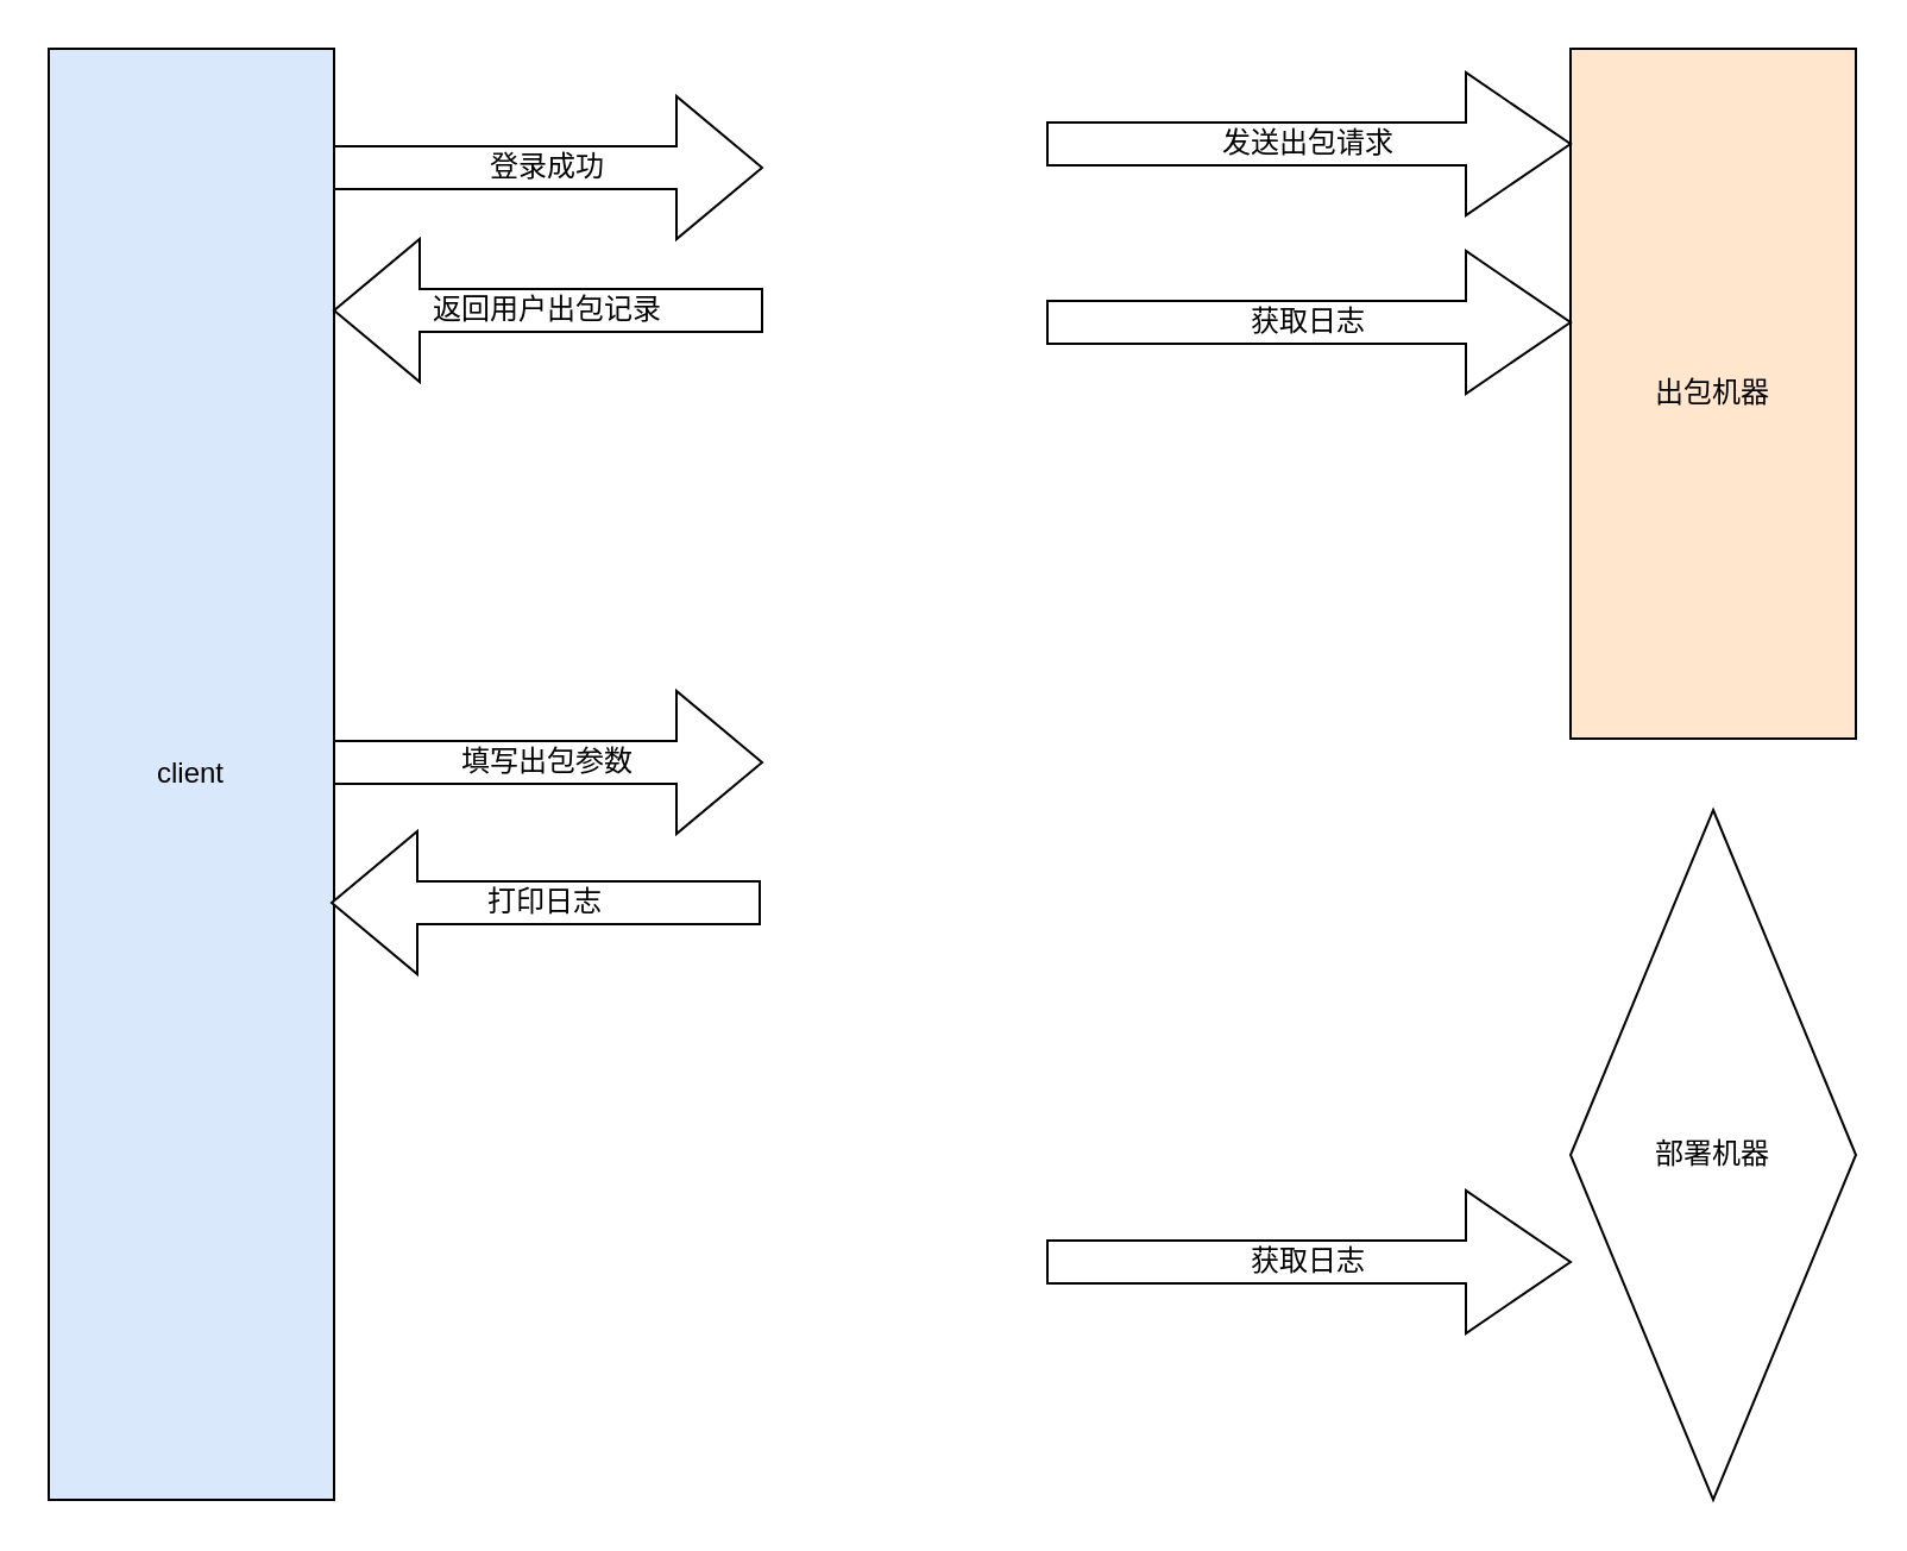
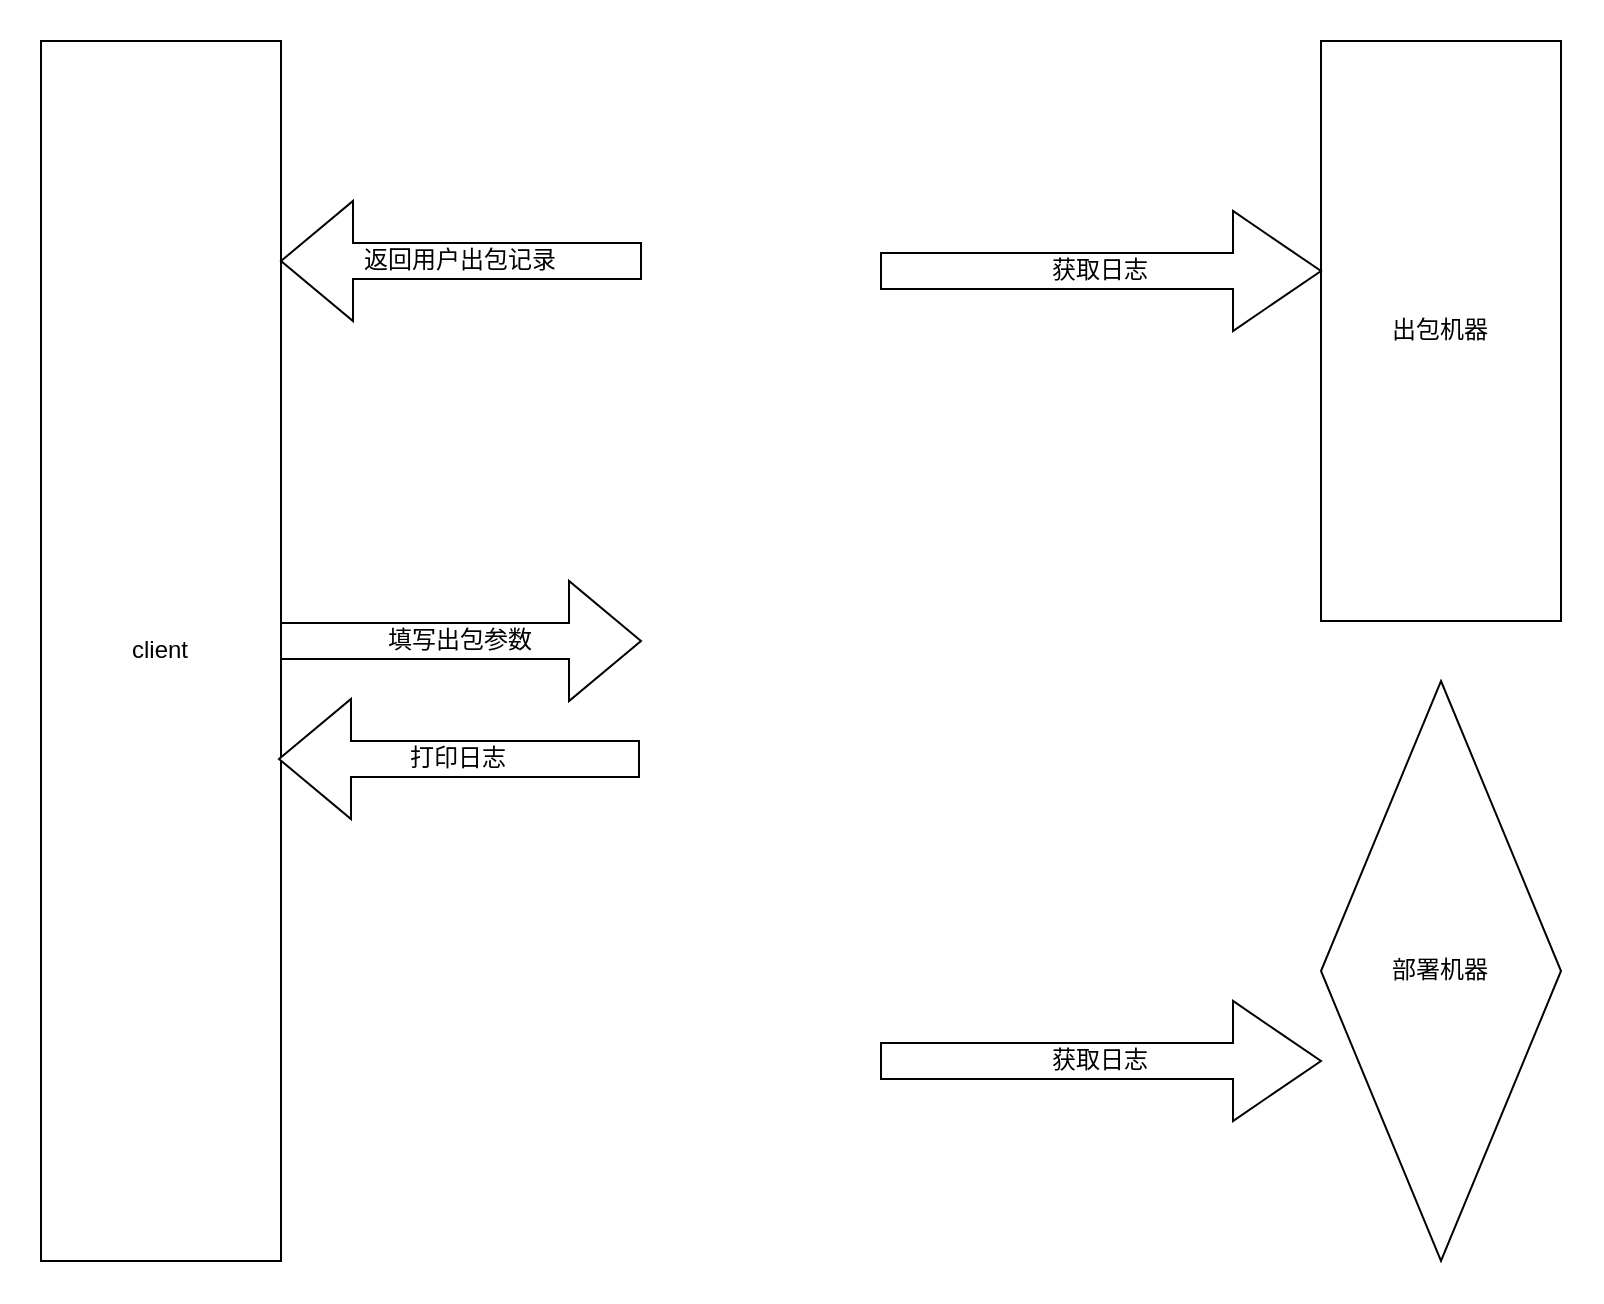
- <mxCell id="9" value="发送出包请求" style="shape=singleArrow;whiteSpace=wrap;html=1;" vertex="1" parent="1"><mxGeometry x="440" y="30" width="220" height="60" as="geometry" /></mxCell>
- <mxCell id="5" value="登录成功" style="shape=singleArrow;whiteSpace=wrap;html=1;" vertex="1" parent="1"><mxGeometry x="140" y="40" width="180" height="60" as="geometry" /></mxCell>
- <mxCell id="3" value="出包机器" style="rounded=0;whiteSpace=wrap;html=1;fillColor=#ffe6cc;" vertex="1" parent="1"><mxGeometry x="660" y="20" width="120" height="290" as="geometry" /></mxCell>
+ <mxCell id="3" value="出包机器" style="rounded=0;whiteSpace=wrap;html=1;" vertex="1" parent="1"><mxGeometry x="660" y="20" width="120" height="290" as="geometry" /></mxCell>
- <mxCell id="2" value="client" style="rounded=0;whiteSpace=wrap;html=1;fillColor=#dae8fc;" vertex="1" parent="1"><mxGeometry x="20" y="20" width="120" height="610" as="geometry" /></mxCell>
+ <mxCell id="2" value="client" style="rounded=0;whiteSpace=wrap;html=1;" vertex="1" parent="1"><mxGeometry x="20" y="20" width="120" height="610" as="geometry" /></mxCell>
